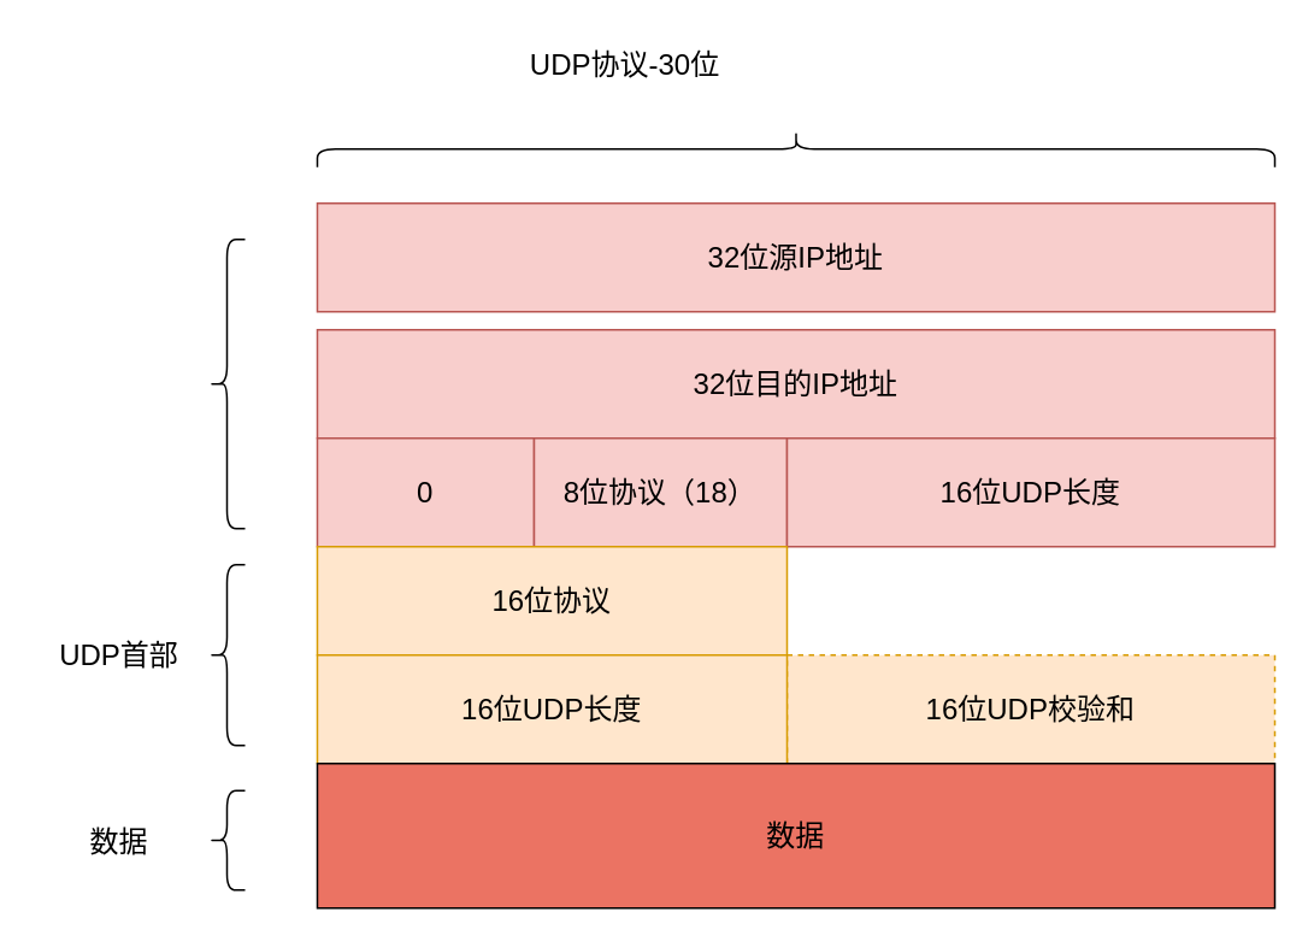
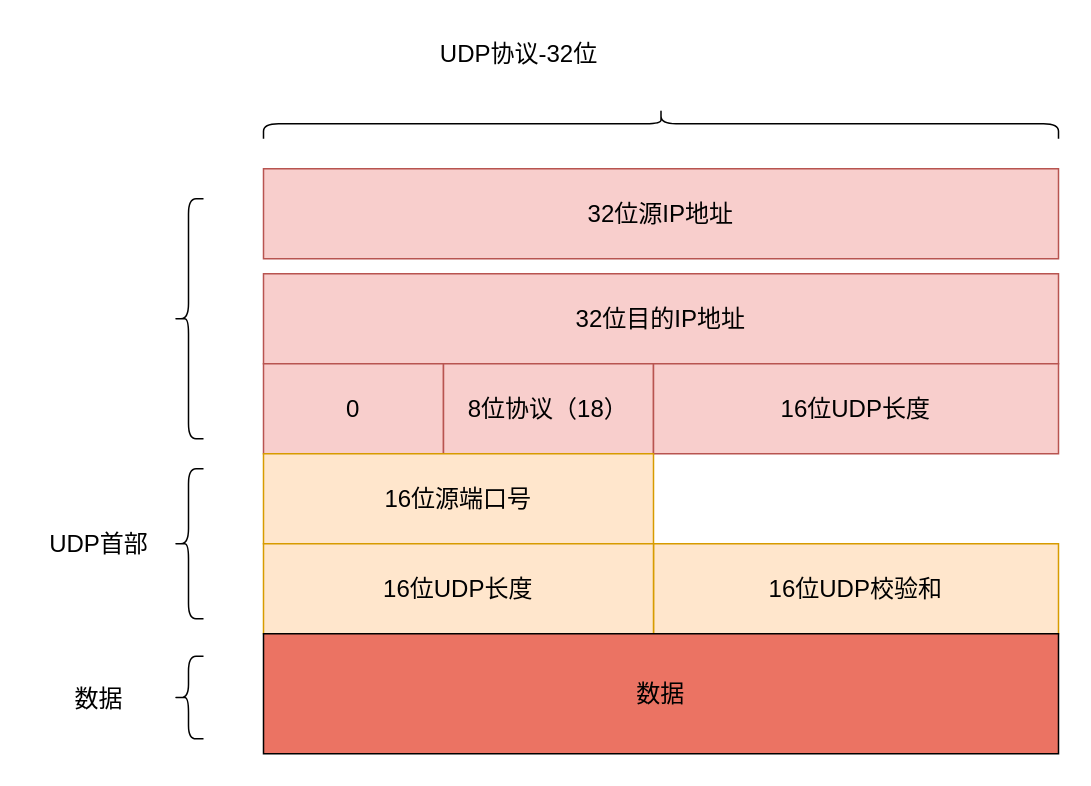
- <mxCell id="12" value="&lt;font style=&quot;vertical-align: inherit;&quot; class=&quot;notranslate fyzs-translate-target fyzs-translate-target-wrapper&quot;&gt;&lt;font style=&quot;vertical-align: inherit;&quot; class=&quot;notranslate fyzs-translate-target fyzs-translate-target-box&quot;&gt;&lt;font style=&quot;vertical-align: inherit;&quot; title=&quot;Text&quot; class=&quot;notranslate fyzs-translate-target fyzs-translate-target-text&quot;&gt;UDP协议-30位&lt;/font&gt;&lt;/font&gt;&lt;/font&gt;" style="text;html=1;align=center;verticalAlign=middle;resizable=0;points=[];autosize=1;strokeColor=none;fillColor=none;fontSize=16;" vertex="1" parent="1"><mxGeometry x="280" y="20" width="130" height="30" as="geometry" /></mxCell>
+ <mxCell id="12" value="&lt;font style=&quot;vertical-align: inherit;&quot; class=&quot;notranslate fyzs-translate-target fyzs-translate-target-wrapper&quot;&gt;&lt;font style=&quot;vertical-align: inherit;&quot; class=&quot;notranslate fyzs-translate-target fyzs-translate-target-box&quot;&gt;&lt;font style=&quot;vertical-align: inherit;&quot; title=&quot;Text&quot; class=&quot;notranslate fyzs-translate-target fyzs-translate-target-text&quot;&gt;UDP协议-32位&lt;/font&gt;&lt;/font&gt;&lt;/font&gt;" style="text;html=1;align=center;verticalAlign=middle;resizable=0;points=[];autosize=1;strokeColor=none;fillColor=none;fontSize=16;" vertex="1" parent="1"><mxGeometry x="280" y="20" width="130" height="30" as="geometry" /></mxCell>
- <mxCell id="7" value="&lt;font style=&quot;vertical-align: inherit;&quot; class=&quot;notranslate fyzs-translate-target fyzs-translate-target-wrapper&quot;&gt;&lt;font style=&quot;vertical-align: inherit;&quot; class=&quot;notranslate fyzs-translate-target fyzs-translate-target-box&quot;&gt;&lt;font style=&quot;vertical-align: inherit;&quot; title=&quot;1&quot; class=&quot;notranslate fyzs-translate-target fyzs-translate-target-text&quot;&gt;16位协议&lt;/font&gt;&lt;/font&gt;&lt;/font&gt;" style="rounded=0;whiteSpace=wrap;html=1;fillColor=#ffe6cc;strokeColor=#d79b00;fontSize=16;" vertex="1" parent="1"><mxGeometry x="175" y="302" width="260" height="60" as="geometry" /></mxCell>
+ <mxCell id="7" value="&lt;font style=&quot;vertical-align: inherit;&quot; class=&quot;notranslate fyzs-translate-target fyzs-translate-target-wrapper&quot;&gt;&lt;font style=&quot;vertical-align: inherit;&quot; class=&quot;notranslate fyzs-translate-target fyzs-translate-target-box&quot;&gt;&lt;font style=&quot;vertical-align: inherit;&quot; title=&quot;1&quot; class=&quot;notranslate fyzs-translate-target fyzs-translate-target-text&quot;&gt;16位源端口号&lt;/font&gt;&lt;/font&gt;&lt;/font&gt;" style="rounded=0;whiteSpace=wrap;html=1;fillColor=#ffe6cc;strokeColor=#d79b00;fontSize=16;" vertex="1" parent="1"><mxGeometry x="175" y="302" width="260" height="60" as="geometry" /></mxCell>
- <mxCell id="8" value="&lt;font style=&quot;vertical-align: inherit;&quot; class=&quot;notranslate fyzs-translate-target fyzs-translate-target-wrapper&quot;&gt;&lt;font style=&quot;vertical-align: inherit;&quot; class=&quot;notranslate fyzs-translate-target fyzs-translate-target-box&quot;&gt;&lt;font style=&quot;vertical-align: inherit;&quot; title=&quot;1&quot; class=&quot;notranslate fyzs-translate-target fyzs-translate-target-text&quot;&gt;16位UDP校验和&lt;/font&gt;&lt;/font&gt;&lt;/font&gt;" style="rounded=0;whiteSpace=wrap;html=1;fillColor=#ffe6cc;strokeColor=#d79b00;fontSize=16;dashed=1;" vertex="1" parent="1"><mxGeometry x="435" y="362" width="270" height="60" as="geometry" /></mxCell>
+ <mxCell id="8" value="&lt;font style=&quot;vertical-align: inherit;&quot; class=&quot;notranslate fyzs-translate-target fyzs-translate-target-wrapper&quot;&gt;&lt;font style=&quot;vertical-align: inherit;&quot; class=&quot;notranslate fyzs-translate-target fyzs-translate-target-box&quot;&gt;&lt;font style=&quot;vertical-align: inherit;&quot; title=&quot;1&quot; class=&quot;notranslate fyzs-translate-target fyzs-translate-target-text&quot;&gt;16位UDP校验和&lt;/font&gt;&lt;/font&gt;&lt;/font&gt;" style="rounded=0;whiteSpace=wrap;html=1;fillColor=#ffe6cc;strokeColor=#d79b00;fontSize=16;" vertex="1" parent="1"><mxGeometry x="435" y="362" width="270" height="60" as="geometry" /></mxCell>
